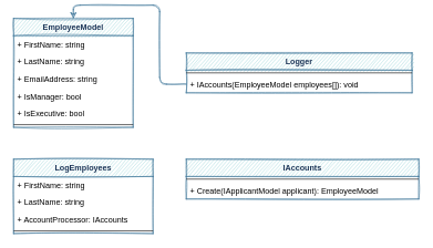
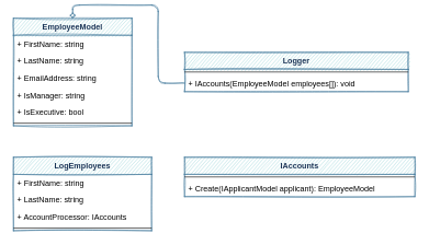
- <mxCell id="20" style="edgeStyle=orthogonalEdgeStyle;rounded=1;sketch=1;orthogonalLoop=1;jettySize=auto;html=1;exitX=0;exitY=0.5;exitDx=0;exitDy=0;entryX=0.5;entryY=0;entryDx=0;entryDy=0;strokeColor=#457B9D;fillColor=#A8DADC;fontColor=#1D3557;" edge="1" parent="1" source="11" target="2"><mxGeometry relative="1" as="geometry" /></mxCell>
+ <mxCell id="20" style="edgeStyle=orthogonalEdgeStyle;rounded=1;sketch=1;orthogonalLoop=1;jettySize=auto;html=1;exitX=0;exitY=0.5;exitDx=0;exitDy=0;entryX=0.5;entryY=0;entryDx=0;entryDy=0;strokeColor=#457B9D;fillColor=#A8DADC;fontColor=#1D3557;endArrow=diamond;" edge="1" parent="1" source="11" target="2"><mxGeometry relative="1" as="geometry" /></mxCell>
- <mxCell id="6" value="+ IsManager: bool" style="text;strokeColor=none;fillColor=none;align=left;verticalAlign=top;spacingLeft=4;spacingRight=4;overflow=hidden;rotatable=0;points=[[0,0.5],[1,0.5]];portConstraint=eastwest;" vertex="1" parent="2"><mxGeometry y="104" width="180" height="26" as="geometry" /></mxCell>
+ <mxCell id="6" value="+ IsManager: string" style="text;strokeColor=none;fillColor=none;align=left;verticalAlign=top;spacingLeft=4;spacingRight=4;overflow=hidden;rotatable=0;points=[[0,0.5],[1,0.5]];portConstraint=eastwest;" vertex="1" parent="2"><mxGeometry y="104" width="180" height="26" as="geometry" /></mxCell>
